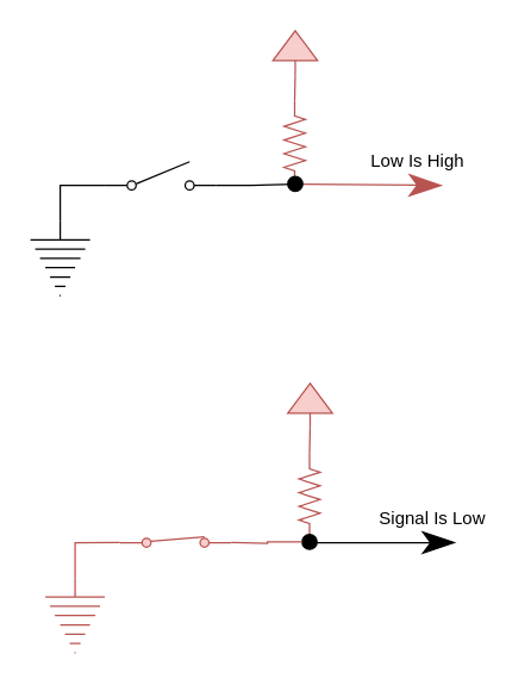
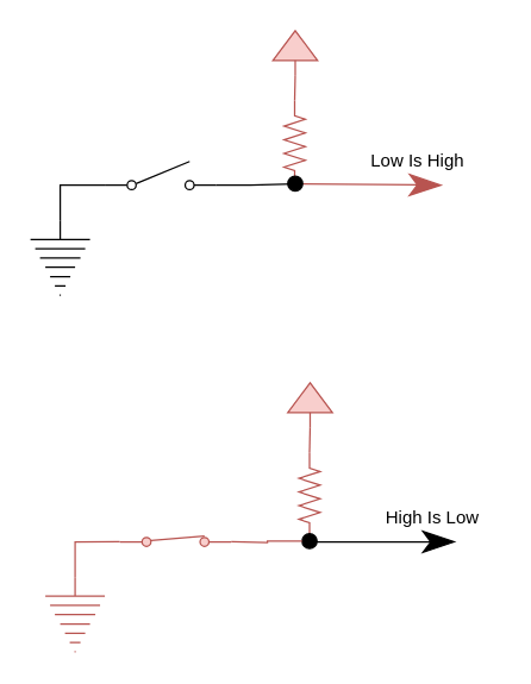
- <mxCell id="15" value="Signal Is Low" style="text;html=1;align=center;verticalAlign=middle;resizable=0;points=[];autosize=1;" vertex="1" parent="1"><mxGeometry x="245" y="338" width="90" height="20" as="geometry" /></mxCell>
+ <mxCell id="15" value="High Is Low" style="text;html=1;align=center;verticalAlign=middle;resizable=0;points=[];autosize=1;" vertex="1" parent="1"><mxGeometry x="245" y="338" width="90" height="20" as="geometry" /></mxCell>
